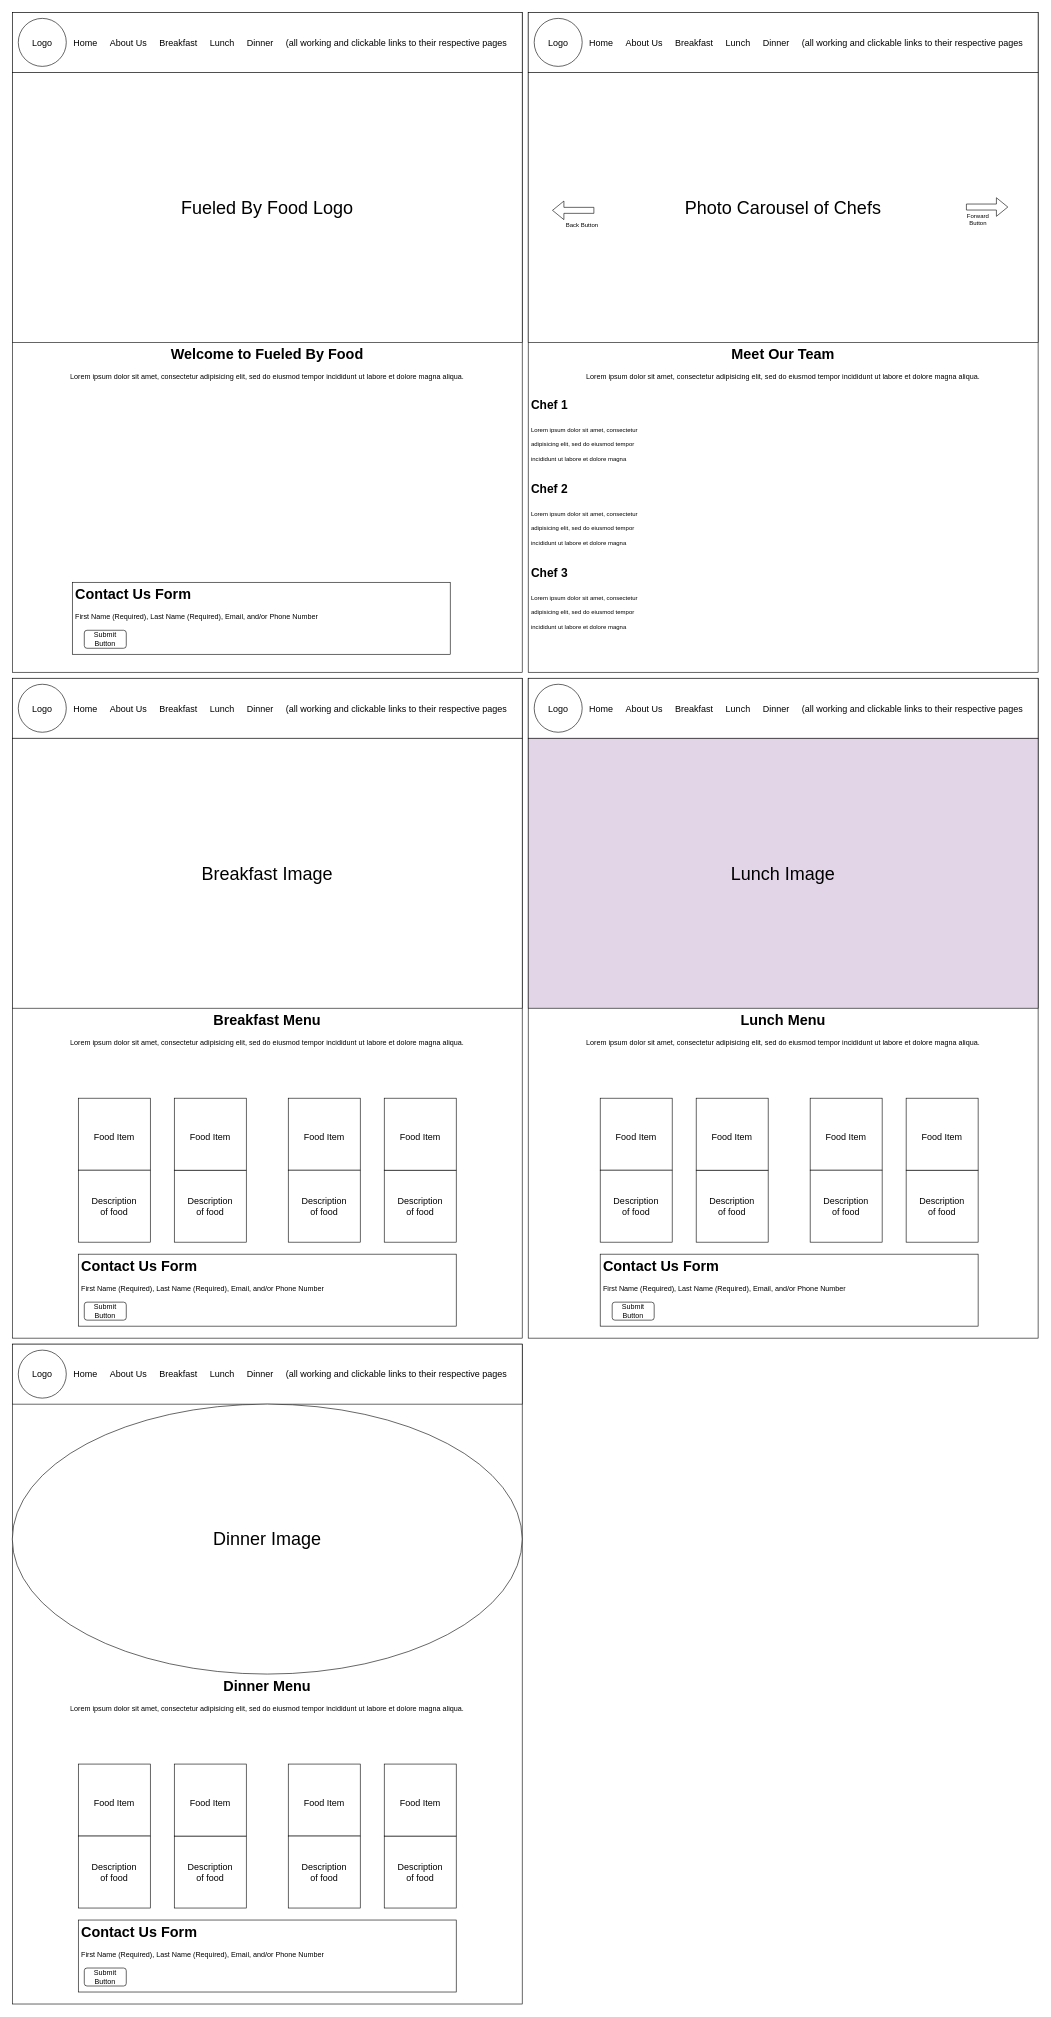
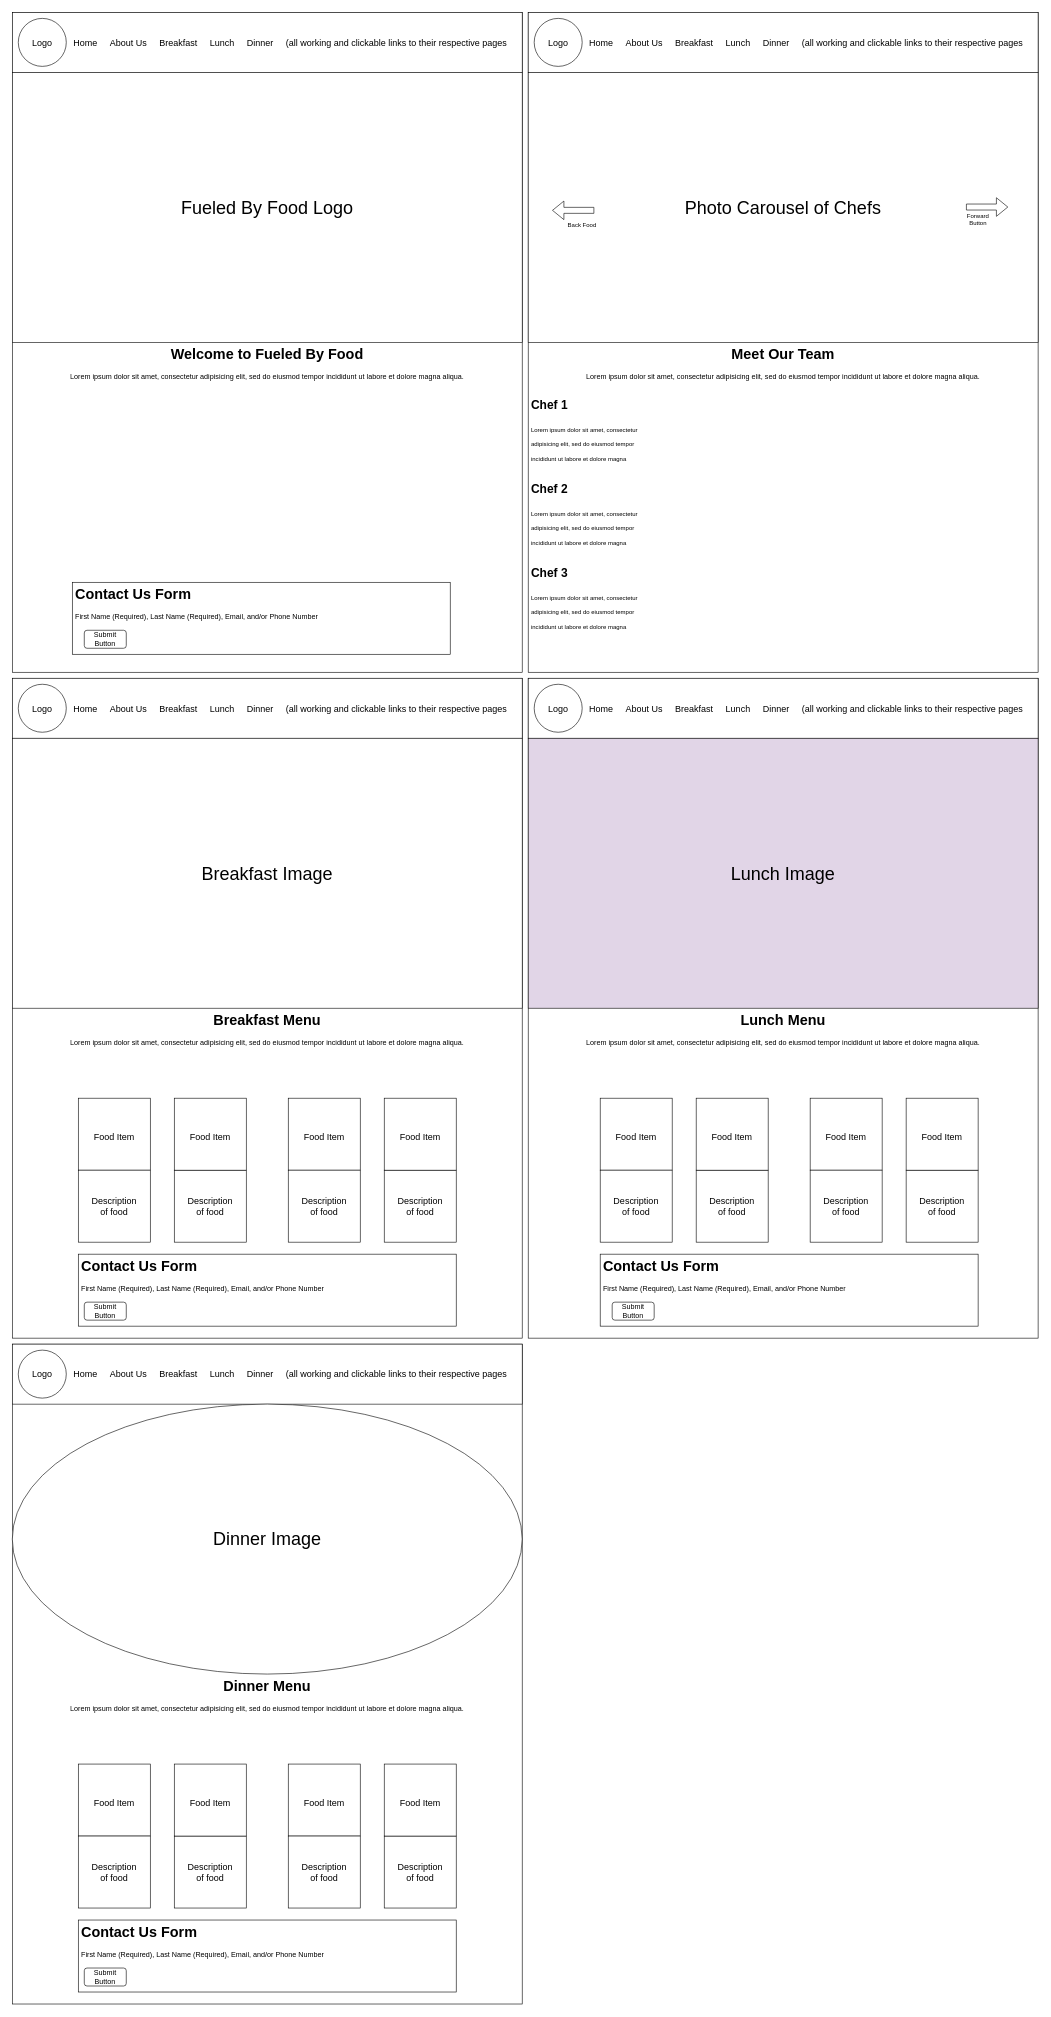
- <mxCell id="90" value="Back Button" style="text;html=1;strokeColor=none;fillColor=none;align=center;verticalAlign=middle;whiteSpace=wrap;rounded=0;fontSize=10;" vertex="1" parent="1"><mxGeometry x="940" y="360" width="60" height="30" as="geometry" /></mxCell>
+ <mxCell id="90" value="Back Food" style="text;html=1;strokeColor=none;fillColor=none;align=center;verticalAlign=middle;whiteSpace=wrap;rounded=0;fontSize=10;" vertex="1" parent="1"><mxGeometry x="940" y="360" width="60" height="30" as="geometry" /></mxCell>
